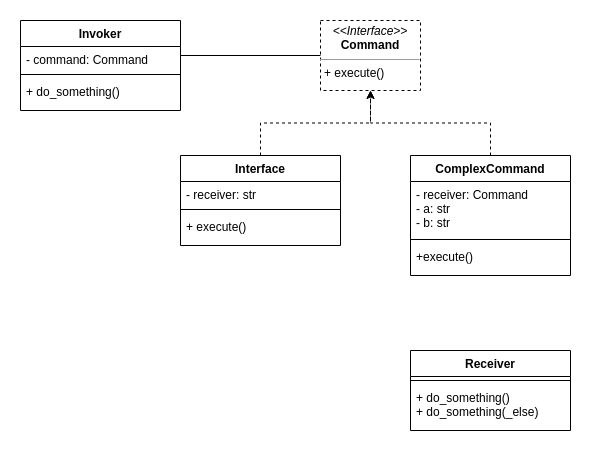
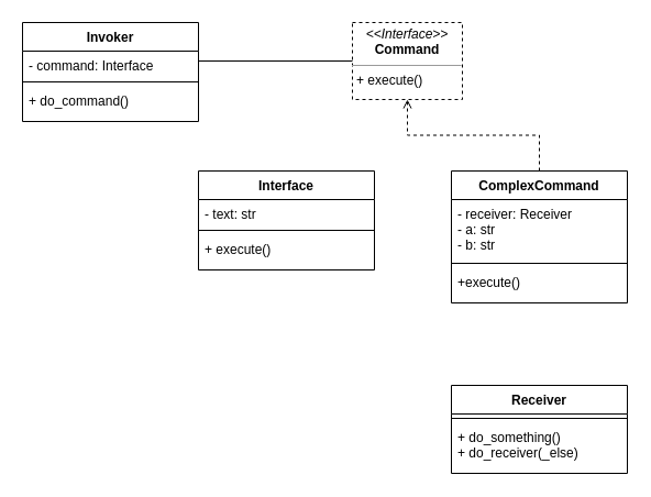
- <mxCell id="12" value="- command: Command" style="text;strokeColor=none;fillColor=none;align=left;verticalAlign=top;spacingLeft=4;spacingRight=4;overflow=hidden;rotatable=0;points=[[0,0.5],[1,0.5]];portConstraint=eastwest;" parent="11" vertex="1"><mxGeometry y="26" width="160" height="24" as="geometry" /></mxCell>
+ <mxCell id="12" value="- command: Interface" style="text;strokeColor=none;fillColor=none;align=left;verticalAlign=top;spacingLeft=4;spacingRight=4;overflow=hidden;rotatable=0;points=[[0,0.5],[1,0.5]];portConstraint=eastwest;" parent="11" vertex="1"><mxGeometry y="26" width="160" height="24" as="geometry" /></mxCell>
- <mxCell id="14" value="+ do_something()" style="text;strokeColor=none;fillColor=none;align=left;verticalAlign=top;spacingLeft=4;spacingRight=4;overflow=hidden;rotatable=0;points=[[0,0.5],[1,0.5]];portConstraint=eastwest;" parent="11" vertex="1"><mxGeometry y="58" width="160" height="32" as="geometry" /></mxCell>
+ <mxCell id="14" value="+ do_command()" style="text;strokeColor=none;fillColor=none;align=left;verticalAlign=top;spacingLeft=4;spacingRight=4;overflow=hidden;rotatable=0;points=[[0,0.5],[1,0.5]];portConstraint=eastwest;" parent="11" vertex="1"><mxGeometry y="58" width="160" height="32" as="geometry" /></mxCell>
- <mxCell id="6" style="edgeStyle=orthogonalEdgeStyle;rounded=0;orthogonalLoop=1;jettySize=auto;html=1;exitX=0.5;exitY=0;exitDx=0;exitDy=0;entryX=0.5;entryY=1;entryDx=0;entryDy=0;dashed=1;" edge="1" parent="1" source="7" target="2"><mxGeometry relative="1" as="geometry" /></mxCell>
- <mxCell id="8" value="- receiver: str" style="text;strokeColor=none;fillColor=none;align=left;verticalAlign=top;spacingLeft=4;spacingRight=4;overflow=hidden;rotatable=0;points=[[0,0.5],[1,0.5]];portConstraint=eastwest;" parent="7" vertex="1"><mxGeometry y="26" width="160" height="24" as="geometry" /></mxCell>
+ <mxCell id="8" value="- text: str" style="text;strokeColor=none;fillColor=none;align=left;verticalAlign=top;spacingLeft=4;spacingRight=4;overflow=hidden;rotatable=0;points=[[0,0.5],[1,0.5]];portConstraint=eastwest;" parent="7" vertex="1"><mxGeometry y="26" width="160" height="24" as="geometry" /></mxCell>
- <mxCell id="17" value="- receiver: Command&#10;- a: str&#10;- b: str" style="text;strokeColor=none;fillColor=none;align=left;verticalAlign=top;spacingLeft=4;spacingRight=4;overflow=hidden;rotatable=0;points=[[0,0.5],[1,0.5]];portConstraint=eastwest;" vertex="1" parent="16"><mxGeometry y="26" width="160" height="54" as="geometry" /></mxCell>
+ <mxCell id="17" value="- receiver: Receiver&#10;- a: str&#10;- b: str" style="text;strokeColor=none;fillColor=none;align=left;verticalAlign=top;spacingLeft=4;spacingRight=4;overflow=hidden;rotatable=0;points=[[0,0.5],[1,0.5]];portConstraint=eastwest;" vertex="1" parent="16"><mxGeometry y="26" width="160" height="54" as="geometry" /></mxCell>
- <mxCell id="5" value="+ do_something()&#10;+ do_something(_else)" style="text;strokeColor=none;fillColor=none;align=left;verticalAlign=top;spacingLeft=4;spacingRight=4;overflow=hidden;rotatable=0;points=[[0,0.5],[1,0.5]];portConstraint=eastwest;" parent="3" vertex="1"><mxGeometry y="34" width="160" height="46" as="geometry" /></mxCell>
+ <mxCell id="5" value="+ do_something()&#10;+ do_receiver(_else)" style="text;strokeColor=none;fillColor=none;align=left;verticalAlign=top;spacingLeft=4;spacingRight=4;overflow=hidden;rotatable=0;points=[[0,0.5],[1,0.5]];portConstraint=eastwest;" parent="3" vertex="1"><mxGeometry y="34" width="160" height="46" as="geometry" /></mxCell>
